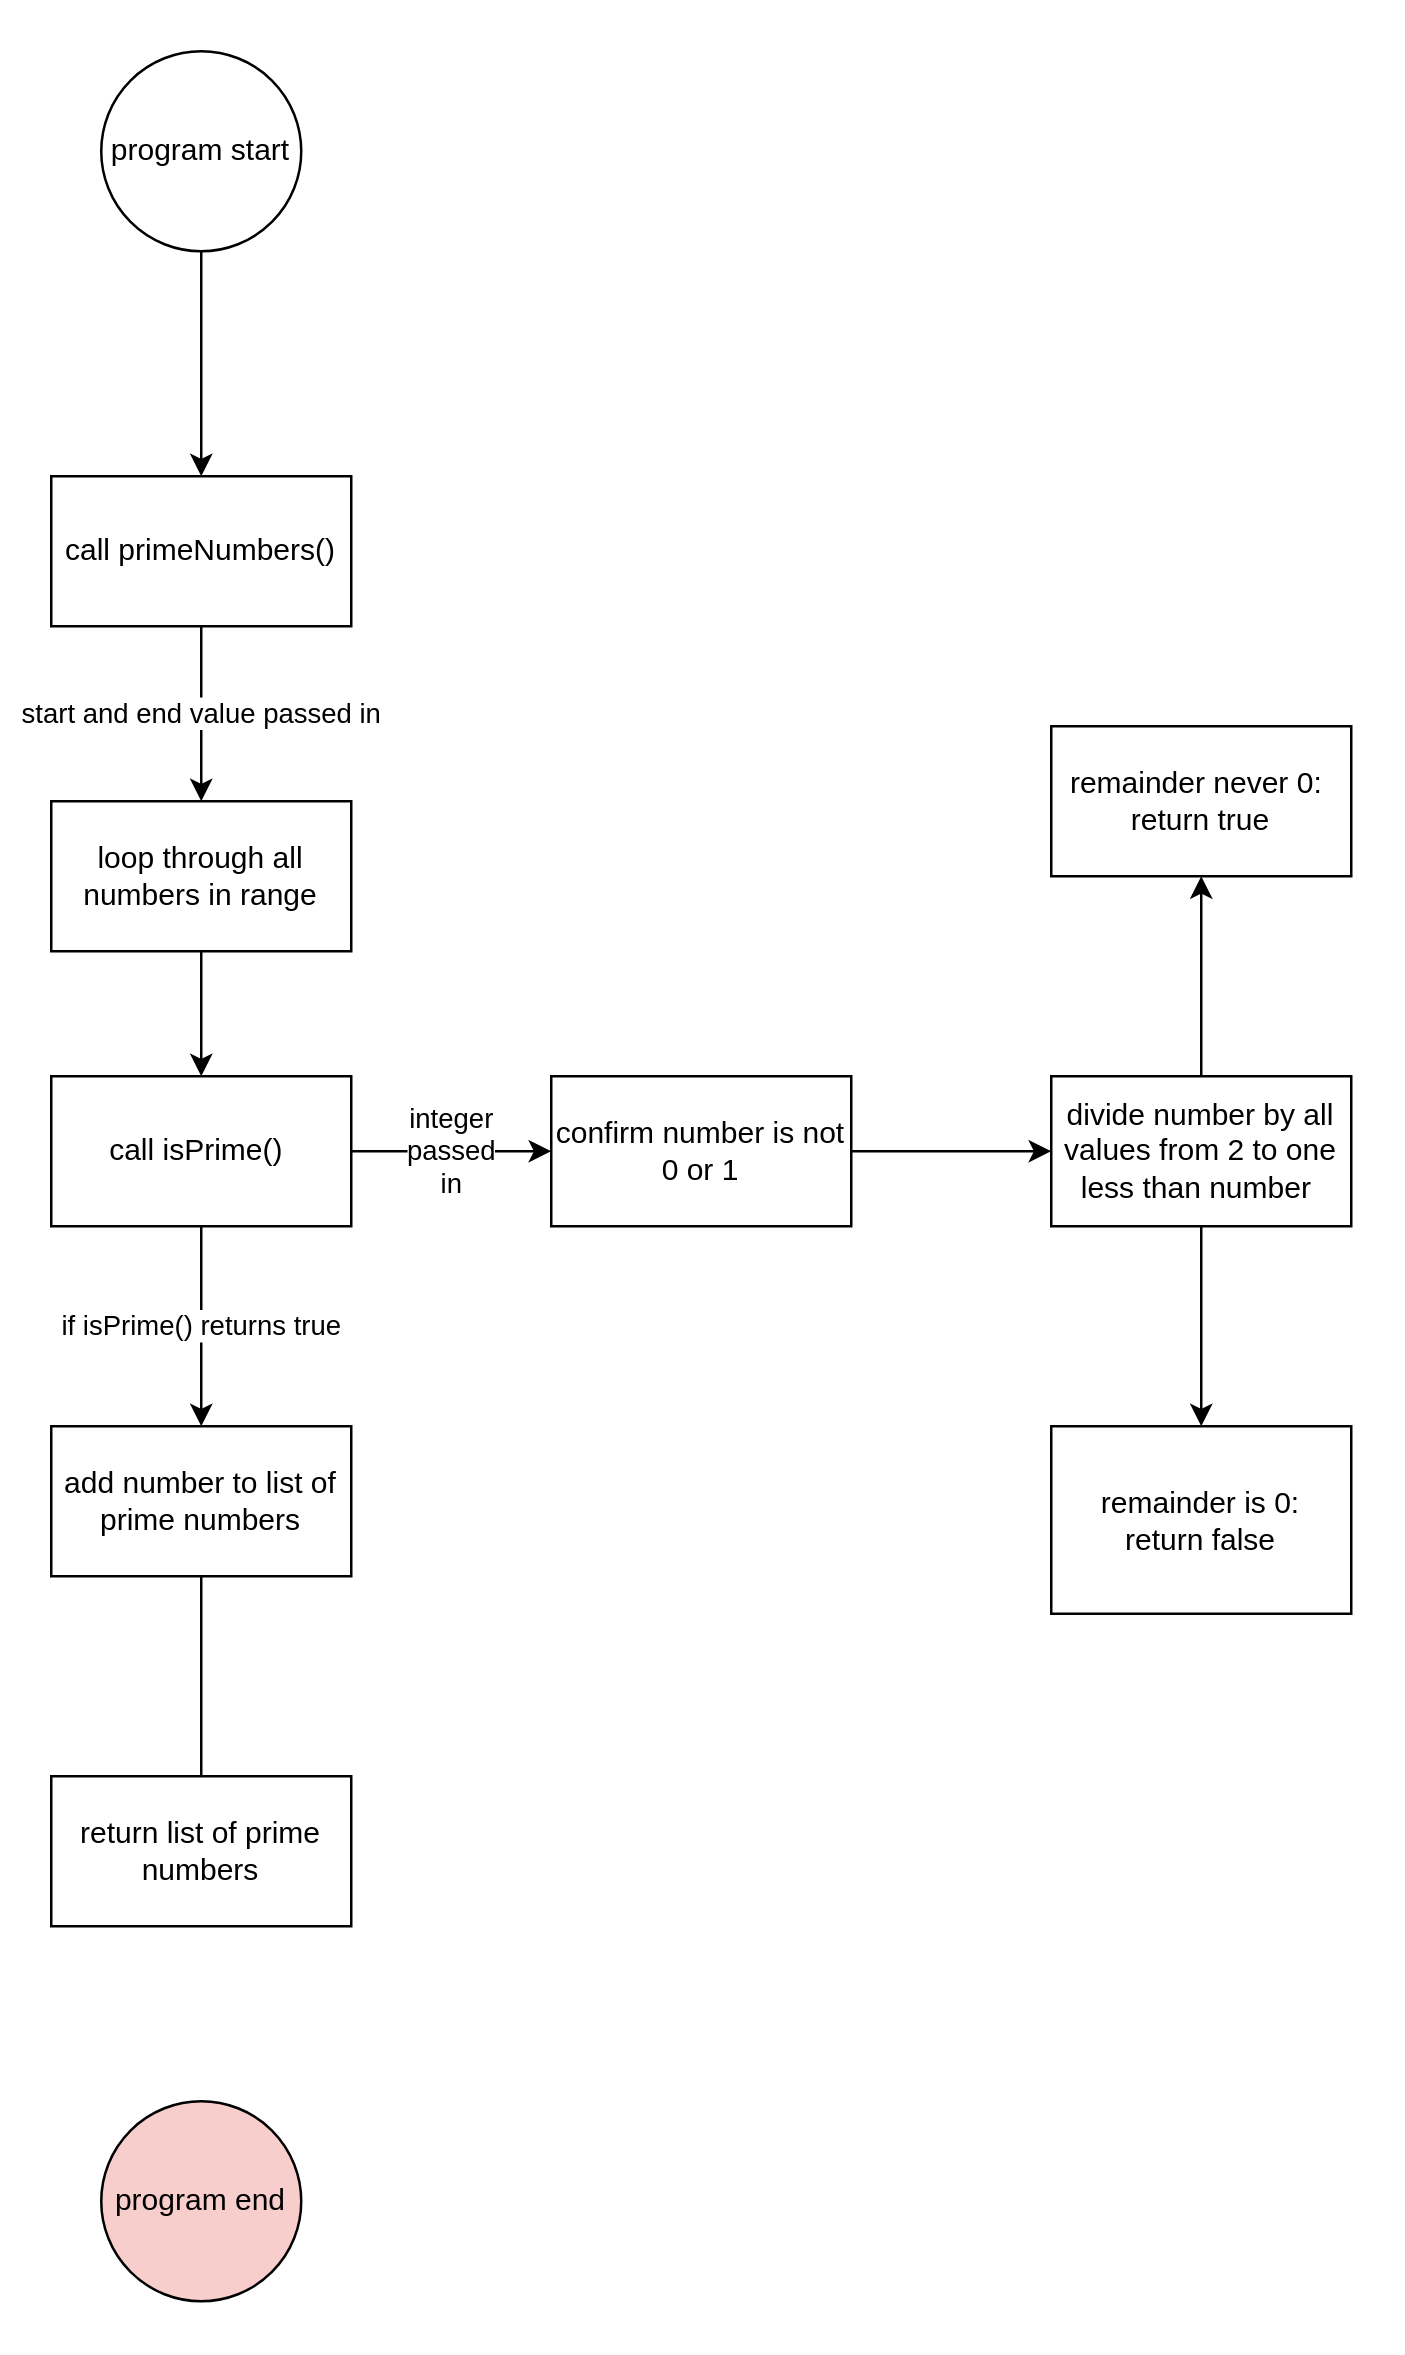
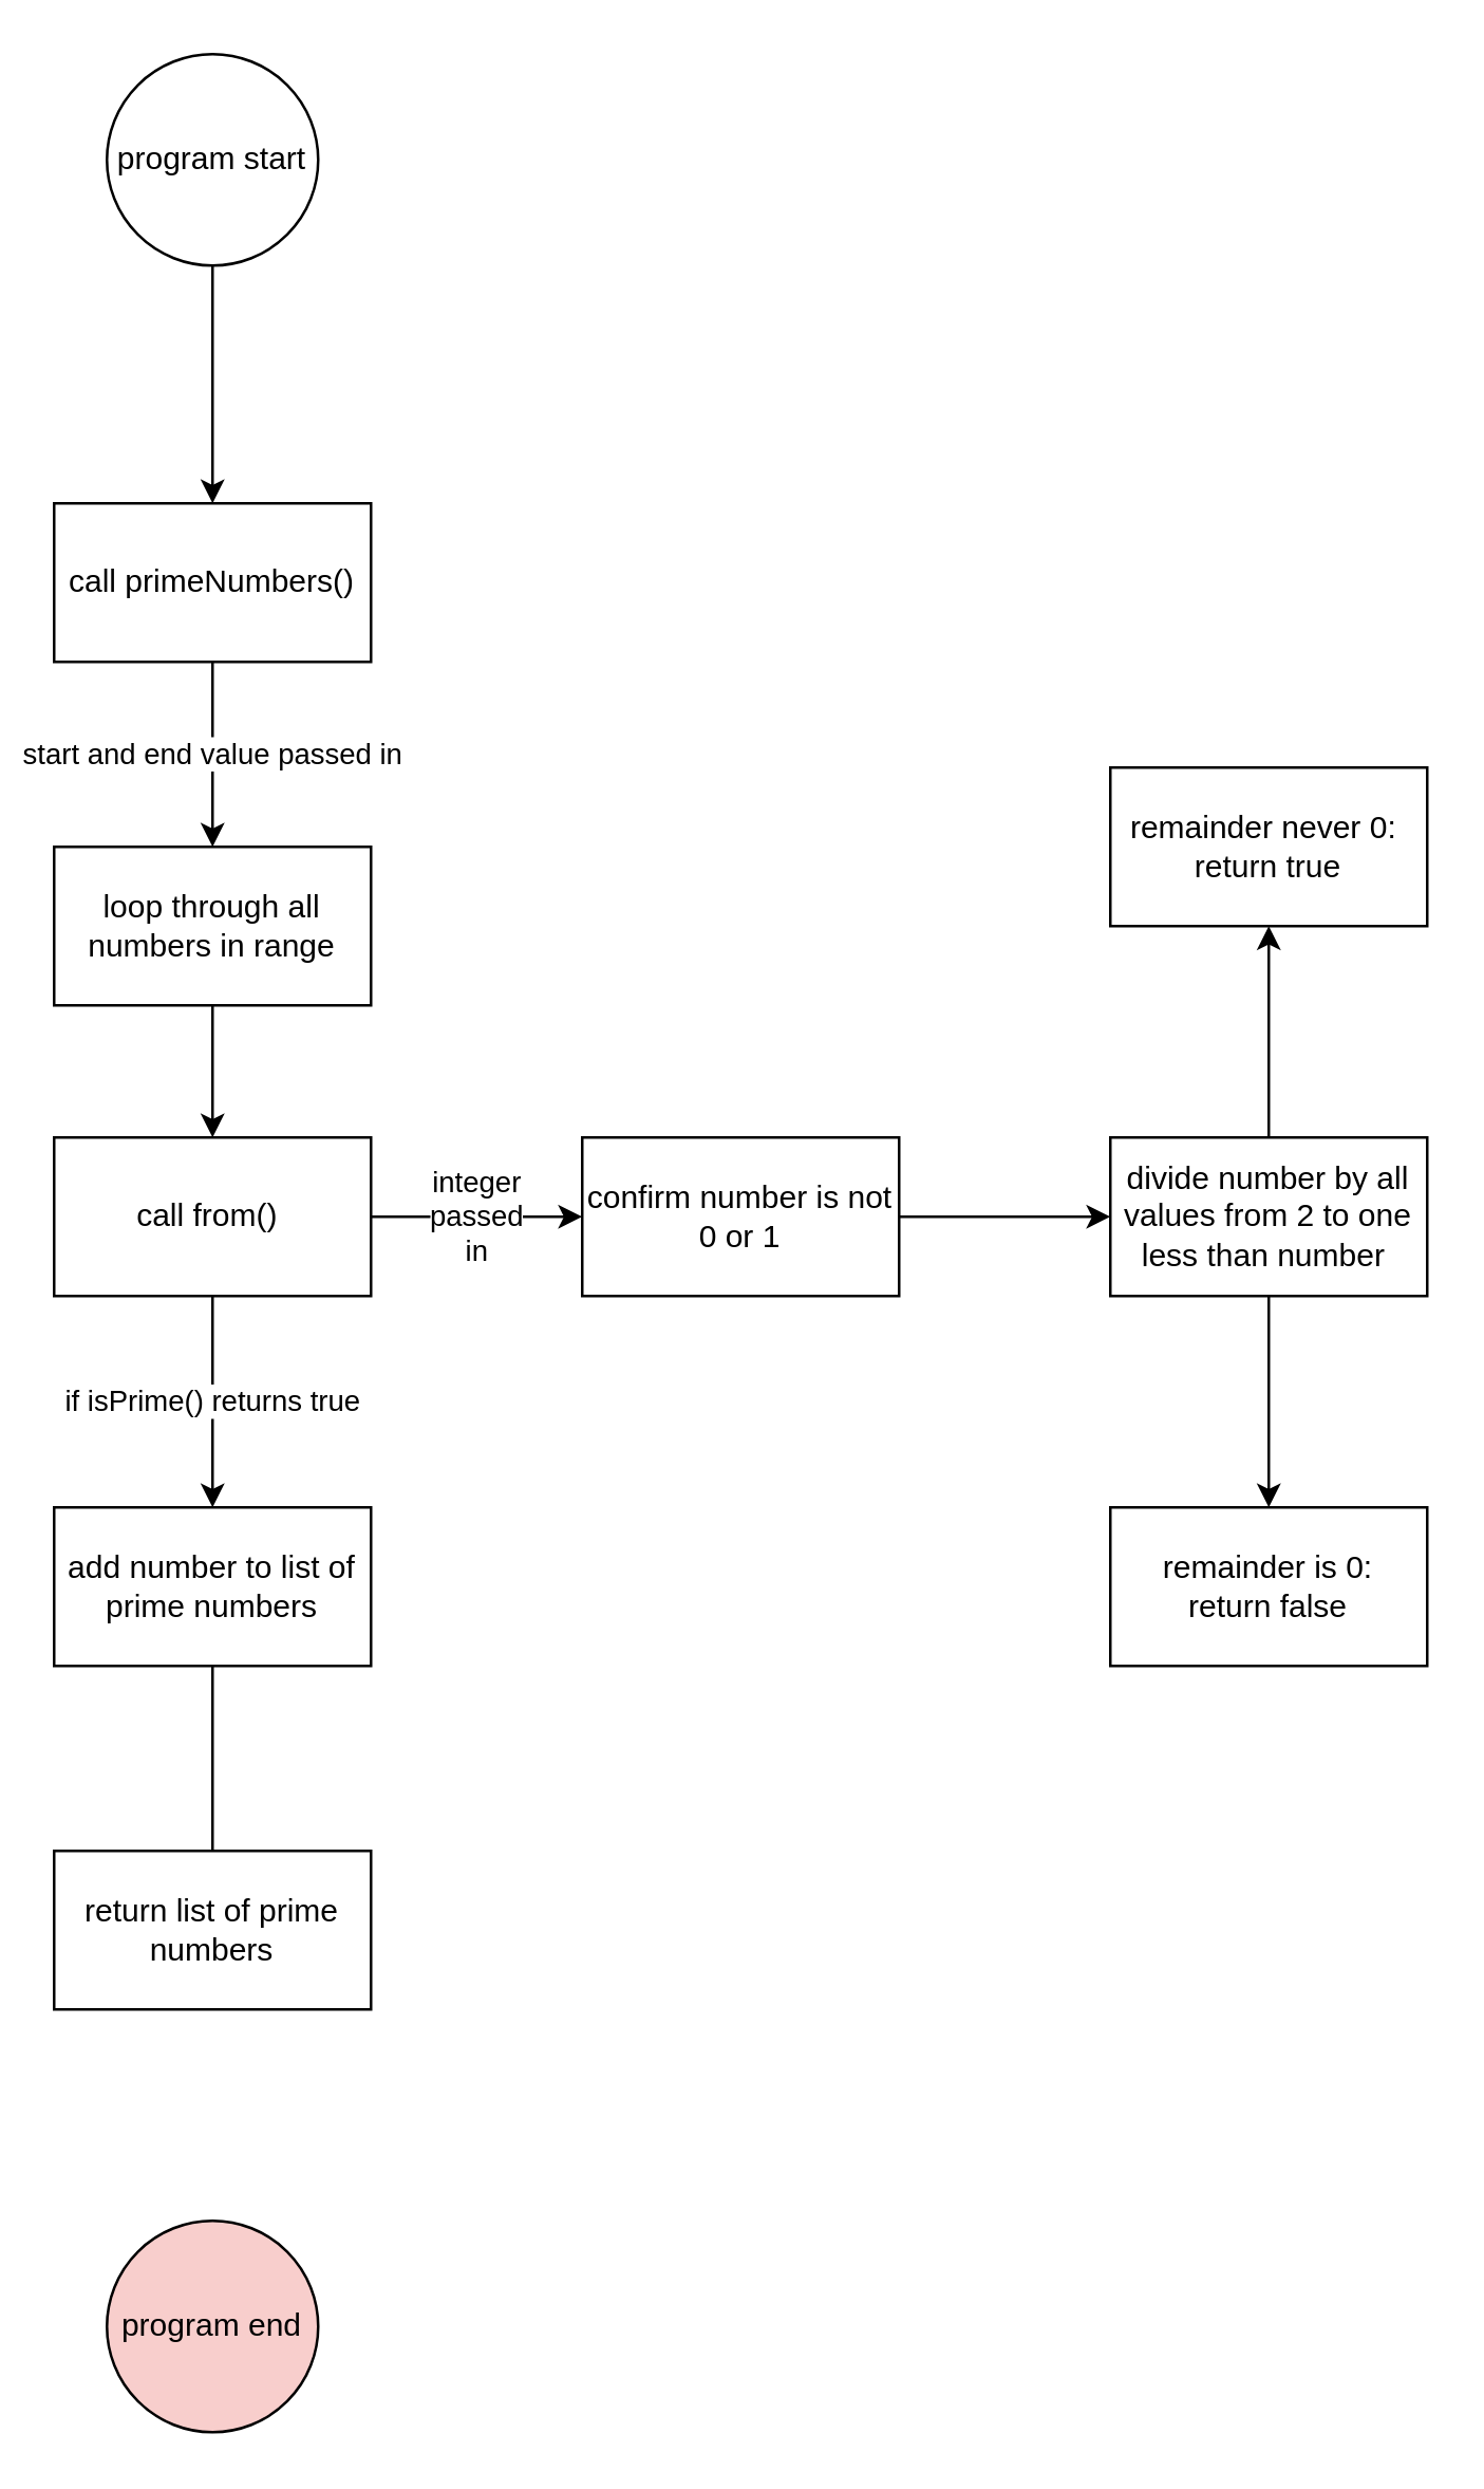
- <mxCell id="10" value="call isPrime()&amp;nbsp;" style="whiteSpace=wrap;html=1;" vertex="1" parent="1"><mxGeometry x="20" y="430" width="120" height="60" as="geometry" /></mxCell>
+ <mxCell id="10" value="call from()&amp;nbsp;" style="whiteSpace=wrap;html=1;" vertex="1" parent="1"><mxGeometry x="20" y="430" width="120" height="60" as="geometry" /></mxCell>
- <mxCell id="16" value="remainder is 0:&lt;br&gt;return false" style="whiteSpace=wrap;html=1;" vertex="1" parent="1"><mxGeometry x="420" y="570" width="120" height="75" as="geometry" /></mxCell>
+ <mxCell id="16" value="remainder is 0:&lt;br&gt;return false" style="whiteSpace=wrap;html=1;" vertex="1" parent="1"><mxGeometry x="420" y="570" width="120" height="60" as="geometry" /></mxCell>
- <mxCell id="20" value="return list of prime numbers" style="whiteSpace=wrap;html=1;" vertex="1" parent="1"><mxGeometry x="20" y="710" width="120" height="60" as="geometry" /></mxCell>
+ <mxCell id="20" value="return list of prime numbers" style="whiteSpace=wrap;html=1;" vertex="1" parent="1"><mxGeometry x="20" y="700" width="120" height="60" as="geometry" /></mxCell>
